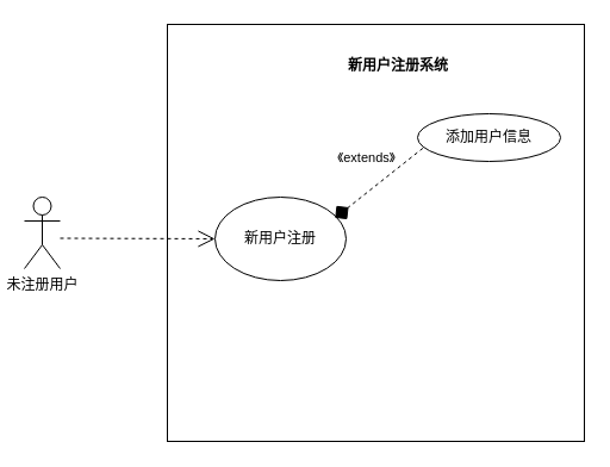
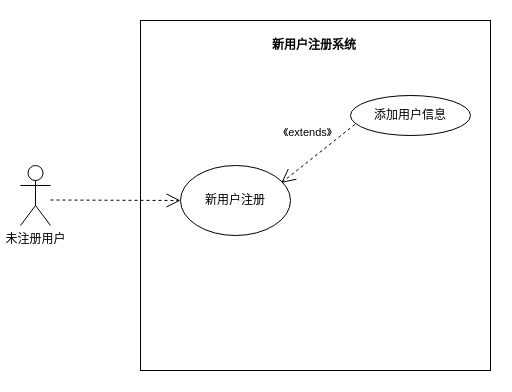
- <mxCell id="4" value="&lt;b&gt;新用户注册系统&lt;/b&gt;" style="text;html=1;resizable=0;points=[];autosize=1;align=left;verticalAlign=top;spacingTop=-4;" parent="1" vertex="1"><mxGeometry x="290" y="45" width="100" height="20" as="geometry" /></mxCell>
+ <mxCell id="4" value="&lt;b&gt;新用户注册系统&lt;/b&gt;" style="text;html=1;resizable=0;points=[];autosize=1;align=left;verticalAlign=top;spacingTop=-4;" parent="1" vertex="1"><mxGeometry x="270" y="35" width="100" height="20" as="geometry" /></mxCell>
- <mxCell id="7" value="《extends》" style="endArrow=diamond;endSize=12;dashed=1;html=1;exitX=0.037;exitY=0.723;exitDx=0;exitDy=0;exitPerimeter=0;entryX=0.916;entryY=0.249;entryDx=0;entryDy=0;entryPerimeter=0;" parent="1" source="6" target="5" edge="1"><mxGeometry x="-0.111" y="-23" width="160" relative="1" as="geometry"><mxPoint x="10" y="395" as="sourcePoint" /><mxPoint x="170" y="395" as="targetPoint" /><mxPoint as="offset" /></mxGeometry></mxCell>
+ <mxCell id="7" value="《extends》" style="endArrow=open;endSize=12;dashed=1;html=1;exitX=0.037;exitY=0.723;exitDx=0;exitDy=0;exitPerimeter=0;entryX=0.916;entryY=0.249;entryDx=0;entryDy=0;entryPerimeter=0;" parent="1" source="6" target="5" edge="1"><mxGeometry x="-0.111" y="-23" width="160" relative="1" as="geometry"><mxPoint x="10" y="395" as="sourcePoint" /><mxPoint x="170" y="395" as="targetPoint" /><mxPoint as="offset" /></mxGeometry></mxCell>
